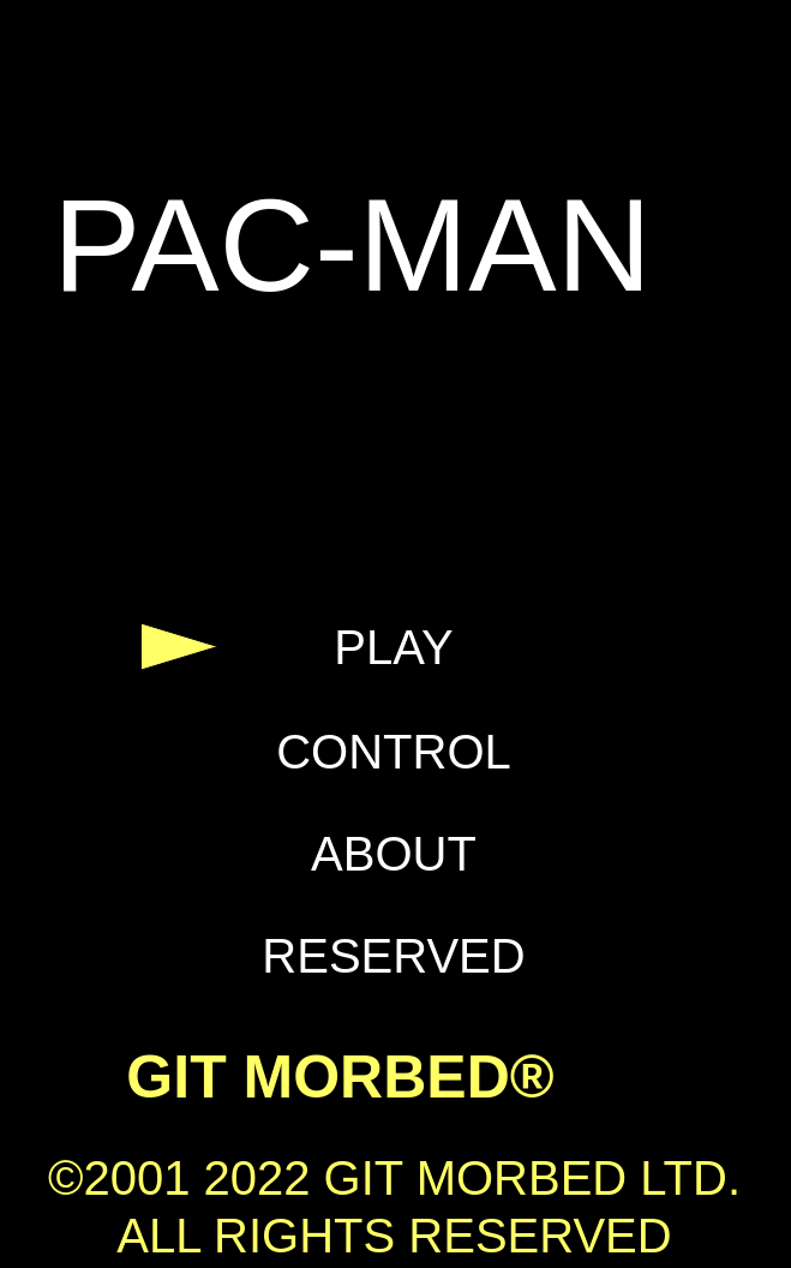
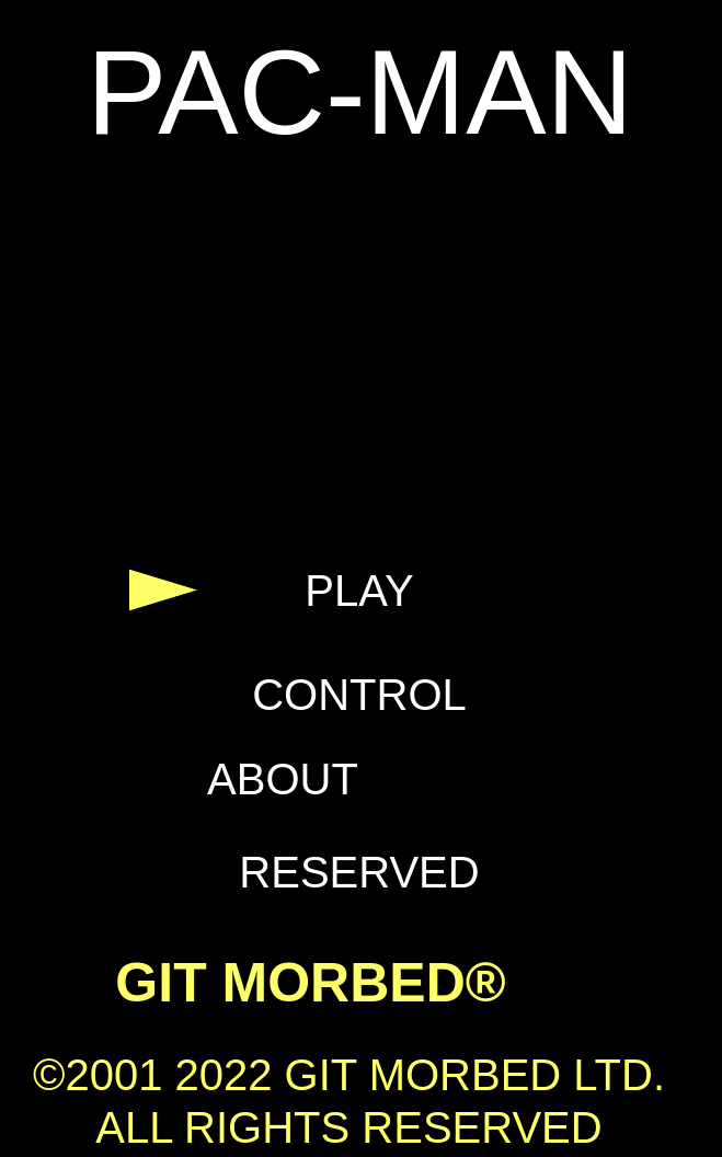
- <mxCell id="6" value="&lt;font style=&quot;font-size: 110px;&quot; color=&quot;#FFFFFF&quot;&gt;PAC-MAN&lt;/font&gt;" style="rounded=0;whiteSpace=wrap;html=1;fontSize=40;fontColor=#0000FF;strokeColor=none;fillColor=#000000;" vertex="1" parent="1"><mxGeometry x="22" y="140" width="543" height="126" as="geometry" /></mxCell>
+ <mxCell id="6" value="&lt;font style=&quot;font-size: 110px;&quot; color=&quot;#FFFFFF&quot;&gt;PAC-MAN&lt;/font&gt;" style="rounded=0;whiteSpace=wrap;html=1;fontSize=40;fontColor=#0000FF;strokeColor=none;fillColor=#000000;" vertex="1" parent="1"><mxGeometry x="57" y="20" width="543" height="126" as="geometry" /></mxCell>
- <mxCell id="4" value="&lt;font color=&quot;#FFFFFF&quot;&gt;CONTROL&lt;/font&gt;" style="rounded=0;whiteSpace=wrap;html=1;fontSize=40;fontColor=#0000FF;strokeColor=#000000;fillColor=#000000;" vertex="1" parent="1"><mxGeometry x="83" y="595" width="490" height="60" as="geometry" /></mxCell>
+ <mxCell id="4" value="&lt;font color=&quot;#FFFFFF&quot;&gt;CONTROL&lt;/font&gt;" style="rounded=0;whiteSpace=wrap;html=1;fontSize=40;fontColor=#0000FF;strokeColor=#000000;fillColor=#000000;" vertex="1" parent="1"><mxGeometry x="83" y="595" width="490" height="75" as="geometry" /></mxCell>
- <mxCell id="3" value="&lt;font color=&quot;#FFFFFF&quot;&gt;ABOUT&lt;/font&gt;" style="rounded=0;whiteSpace=wrap;html=1;fontSize=40;fontColor=#0000FF;strokeColor=#000000;fillColor=#000000;" vertex="1" parent="1"><mxGeometry x="83" y="680" width="490" height="60" as="geometry" /></mxCell>
+ <mxCell id="3" value="&lt;font color=&quot;#FFFFFF&quot;&gt;ABOUT&lt;/font&gt;" style="rounded=0;whiteSpace=wrap;html=1;fontSize=40;fontColor=#0000FF;strokeColor=#000000;fillColor=#000000;" vertex="1" parent="1"><mxGeometry x="83" y="680" width="350" height="60" as="geometry" /></mxCell>
- <mxCell id="9" value="&lt;font color=&quot;#FFFF66&quot;&gt;&lt;span&gt;©2001 2022 GIT MORBED LTD.&lt;br&gt;ALL RIGHTS RESERVED&lt;br&gt;&lt;/span&gt;&lt;/font&gt;" style="rounded=0;whiteSpace=wrap;html=1;fontSize=40;fontColor=#0000FF;strokeColor=#000000;fillColor=#000000;" vertex="1" parent="1"><mxGeometry x="20" y="974" width="617" height="60" as="geometry" /></mxCell>
+ <mxCell id="9" value="&lt;font color=&quot;#FFFF66&quot;&gt;&lt;span&gt;©2001 2022 GIT MORBED LTD.&lt;br&gt;ALL RIGHTS RESERVED&lt;br&gt;&lt;/span&gt;&lt;/font&gt;" style="rounded=0;whiteSpace=wrap;html=1;fontSize=40;fontColor=#0000FF;strokeColor=#000000;fillColor=#000000;" vertex="1" parent="1"><mxGeometry x="10" y="974" width="617" height="60" as="geometry" /></mxCell>
